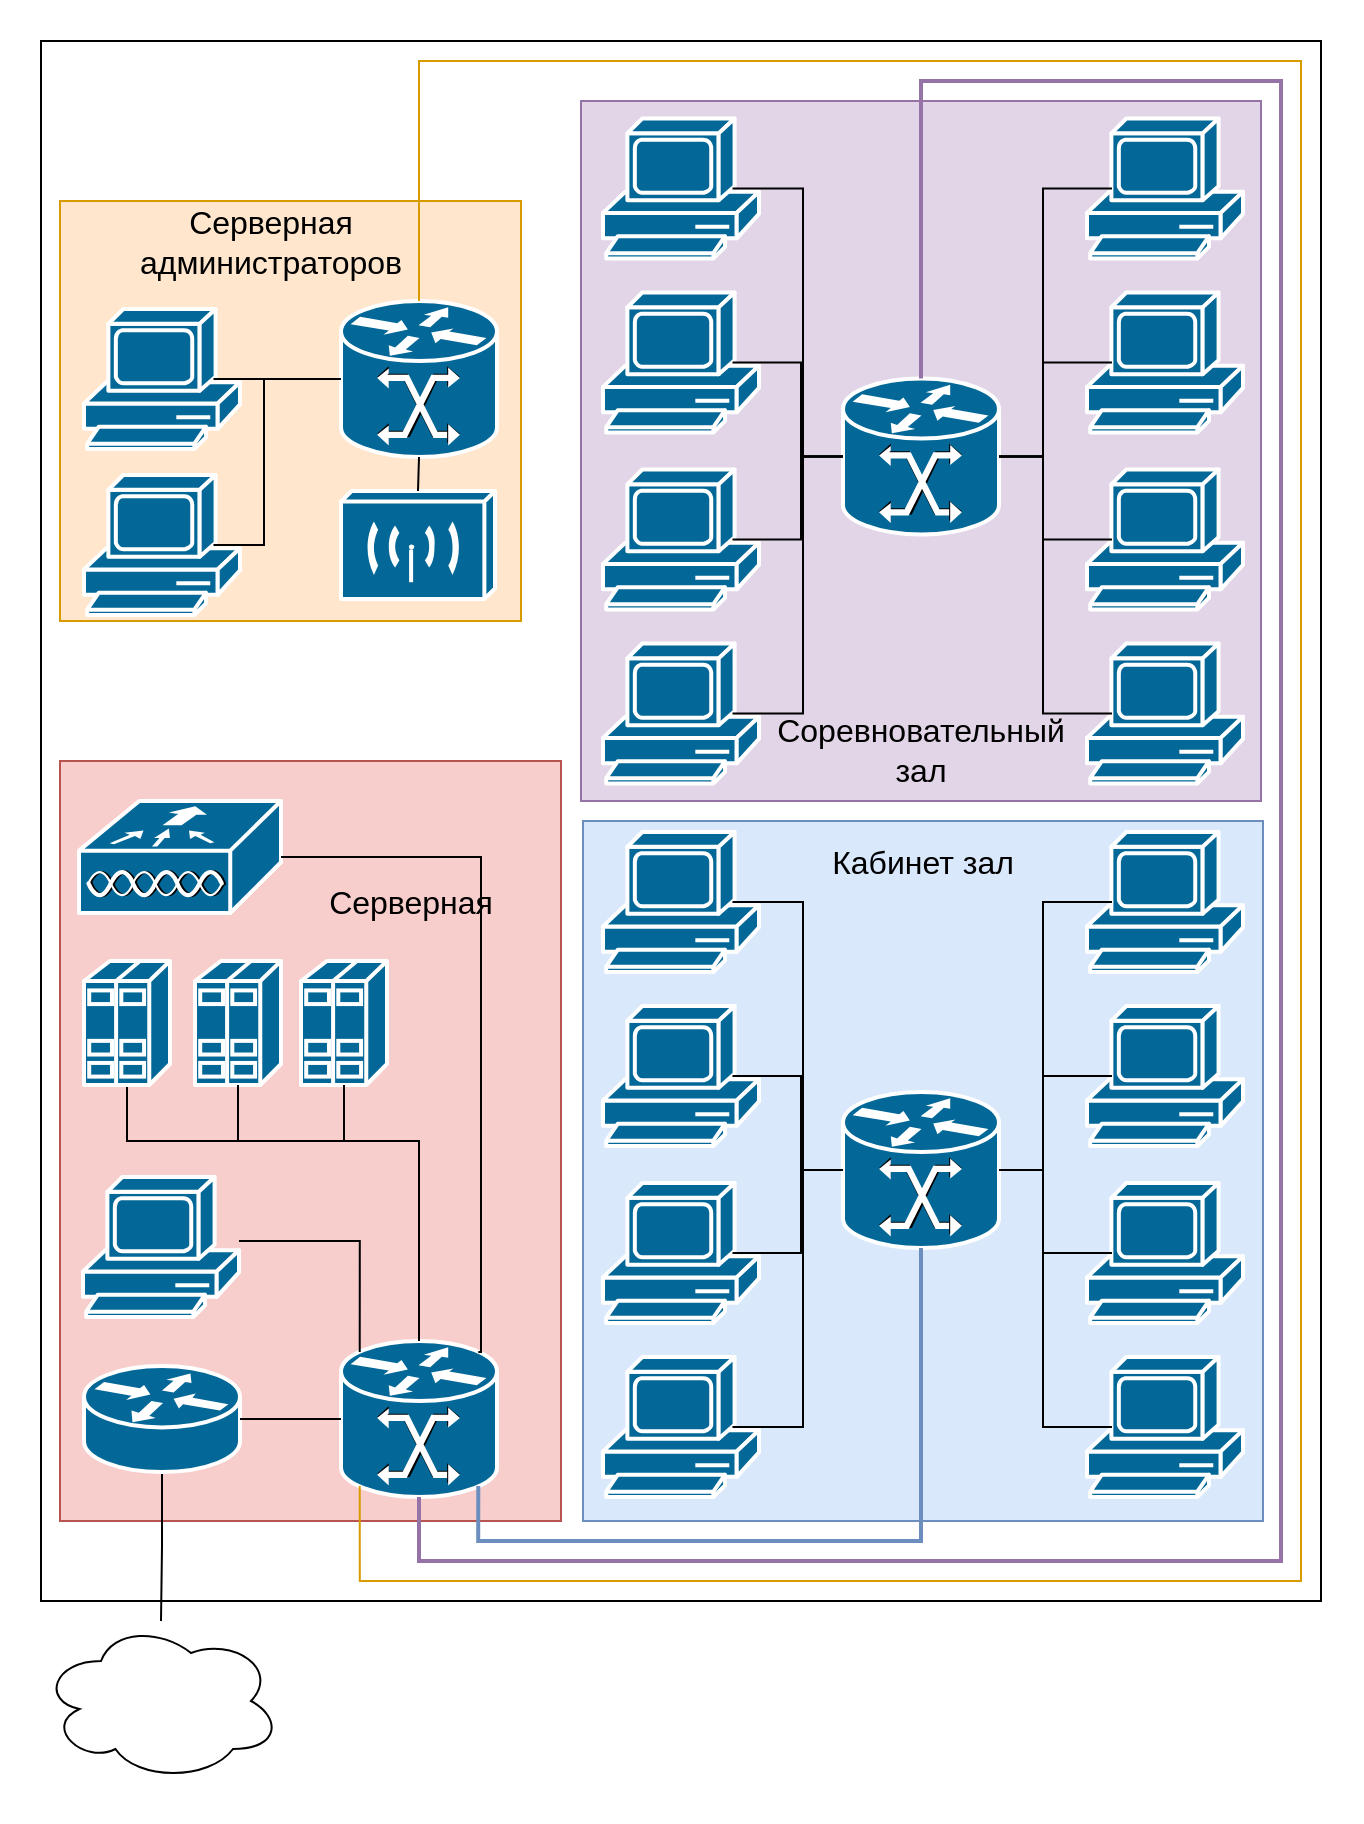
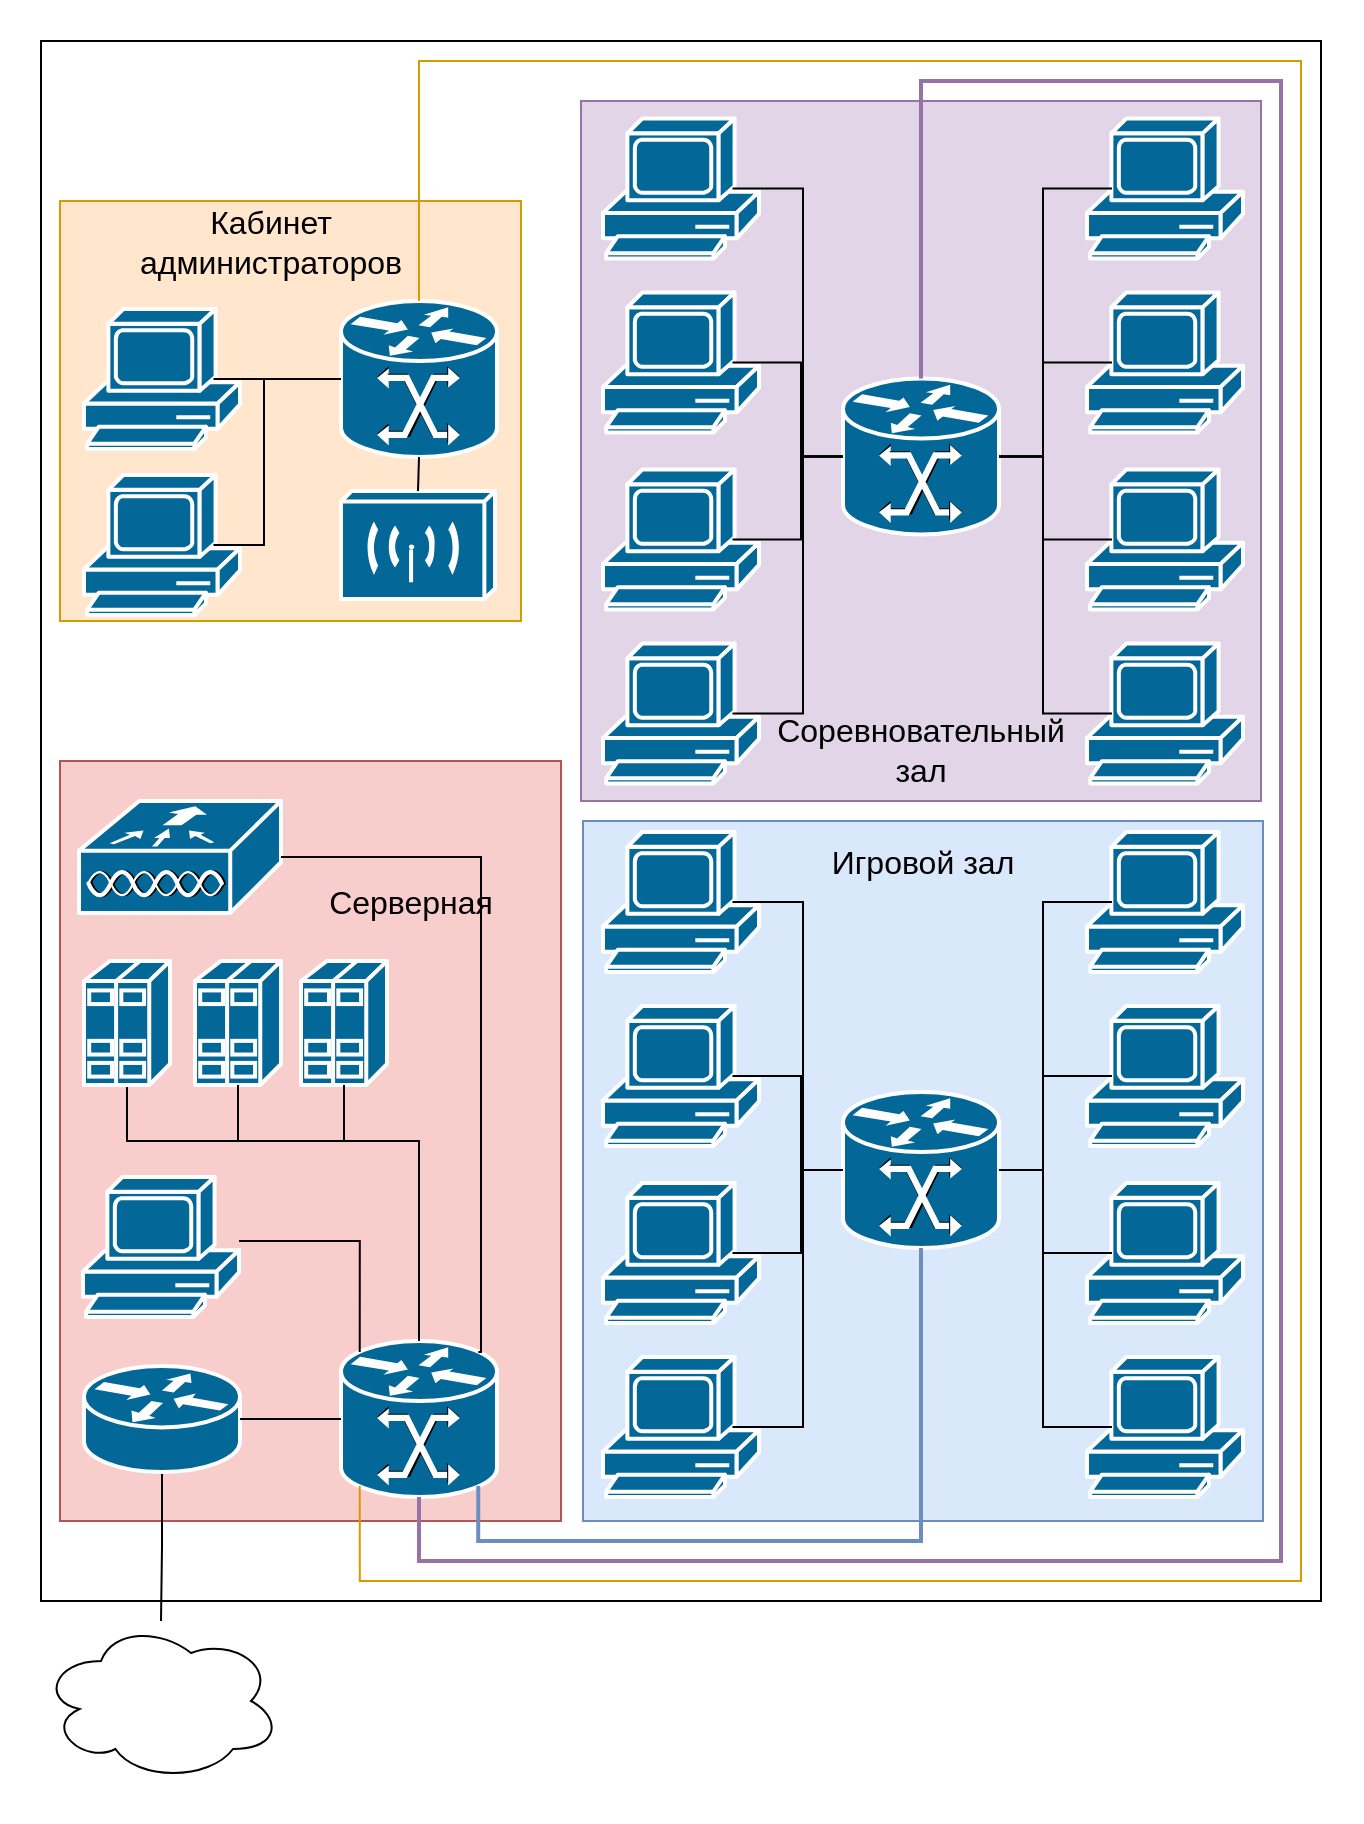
- <mxCell id="69" value="&lt;font style=&quot;font-size: 16px;&quot;&gt;Серверная &lt;br&gt;администраторов&lt;br&gt;&lt;/font&gt;" style="text;html=1;align=center;verticalAlign=middle;resizable=0;points=[];autosize=1;strokeColor=none;fillColor=none;" vertex="1" parent="1"><mxGeometry x="60" y="95.75" width="150" height="50" as="geometry" /></mxCell>
+ <mxCell id="69" value="&lt;font style=&quot;font-size: 16px;&quot;&gt;Кабинет &lt;br&gt;администраторов&lt;br&gt;&lt;/font&gt;" style="text;html=1;align=center;verticalAlign=middle;resizable=0;points=[];autosize=1;strokeColor=none;fillColor=none;" vertex="1" parent="1"><mxGeometry x="60" y="95.75" width="150" height="50" as="geometry" /></mxCell>
- <mxCell id="67" value="&lt;font style=&quot;font-size: 16px;&quot;&gt;Кабинет зал&lt;/font&gt;" style="text;html=1;align=center;verticalAlign=middle;resizable=0;points=[];autosize=1;strokeColor=none;fillColor=none;" vertex="1" parent="1"><mxGeometry x="406" y="415.5" width="110" height="30" as="geometry" /></mxCell>
+ <mxCell id="67" value="&lt;font style=&quot;font-size: 16px;&quot;&gt;Игровой зал&lt;/font&gt;" style="text;html=1;align=center;verticalAlign=middle;resizable=0;points=[];autosize=1;strokeColor=none;fillColor=none;" vertex="1" parent="1"><mxGeometry x="406" y="415.5" width="110" height="30" as="geometry" /></mxCell>
